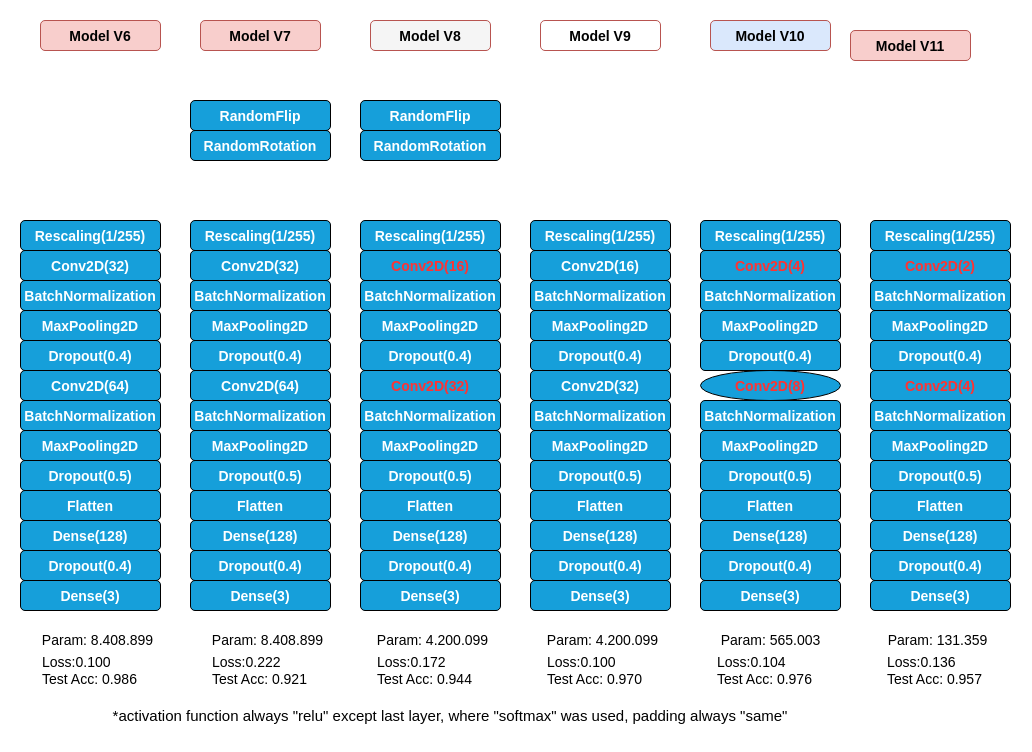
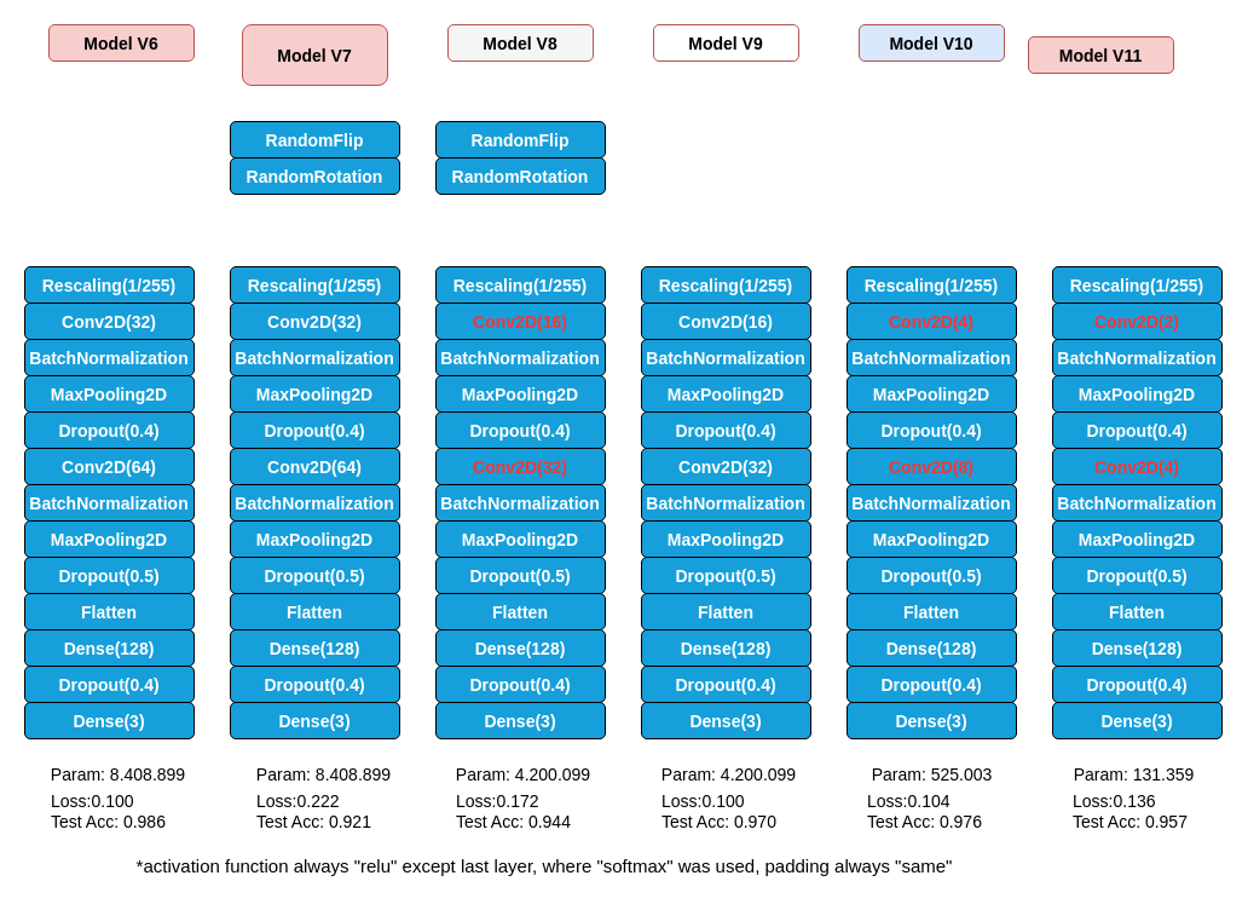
- <mxCell id="10" value="Model V7" style="rounded=1;fillColor=#f8cecc;strokeColor=#b85450;shadow=0;fontStyle=1;fontSize=14;" parent="1" vertex="1"><mxGeometry x="200" y="20" width="120" height="30" as="geometry" /></mxCell>
+ <mxCell id="10" value="Model V7" style="rounded=1;fillColor=#f8cecc;strokeColor=#b85450;shadow=0;fontStyle=1;fontSize=14;" parent="1" vertex="1"><mxGeometry x="200" y="20" width="120" height="50" as="geometry" /></mxCell>
- <mxCell id="66" value="Conv2D(8)" style="ellipse;fillColor=#169fda;strokeColor=default;shadow=0;gradientColor=none;fontStyle=1;fontColor=#FF3333;fontSize=14;" vertex="1" parent="1"><mxGeometry x="700" y="370" width="140" height="30" as="geometry" /></mxCell>
+ <mxCell id="66" value="Conv2D(8)" style="rounded=1;fillColor=#169fda;strokeColor=default;shadow=0;gradientColor=none;fontStyle=1;fontColor=#FF3333;fontSize=14;" vertex="1" parent="1"><mxGeometry x="700" y="370" width="140" height="30" as="geometry" /></mxCell>
- <mxCell id="92" value="&lt;font style=&quot;font-size: 14px;&quot;&gt;Param: 565.003&lt;br&gt;&lt;/font&gt;" style="text;strokeColor=none;align=center;fillColor=none;html=1;verticalAlign=middle;whiteSpace=wrap;rounded=0;" vertex="1" parent="1"><mxGeometry x="707.5" y="620" width="125" height="40" as="geometry" /></mxCell>
+ <mxCell id="92" value="&lt;font style=&quot;font-size: 14px;&quot;&gt;Param: 525.003&lt;br&gt;&lt;/font&gt;" style="text;strokeColor=none;align=center;fillColor=none;html=1;verticalAlign=middle;whiteSpace=wrap;rounded=0;" vertex="1" parent="1"><mxGeometry x="707.5" y="620" width="125" height="40" as="geometry" /></mxCell>
